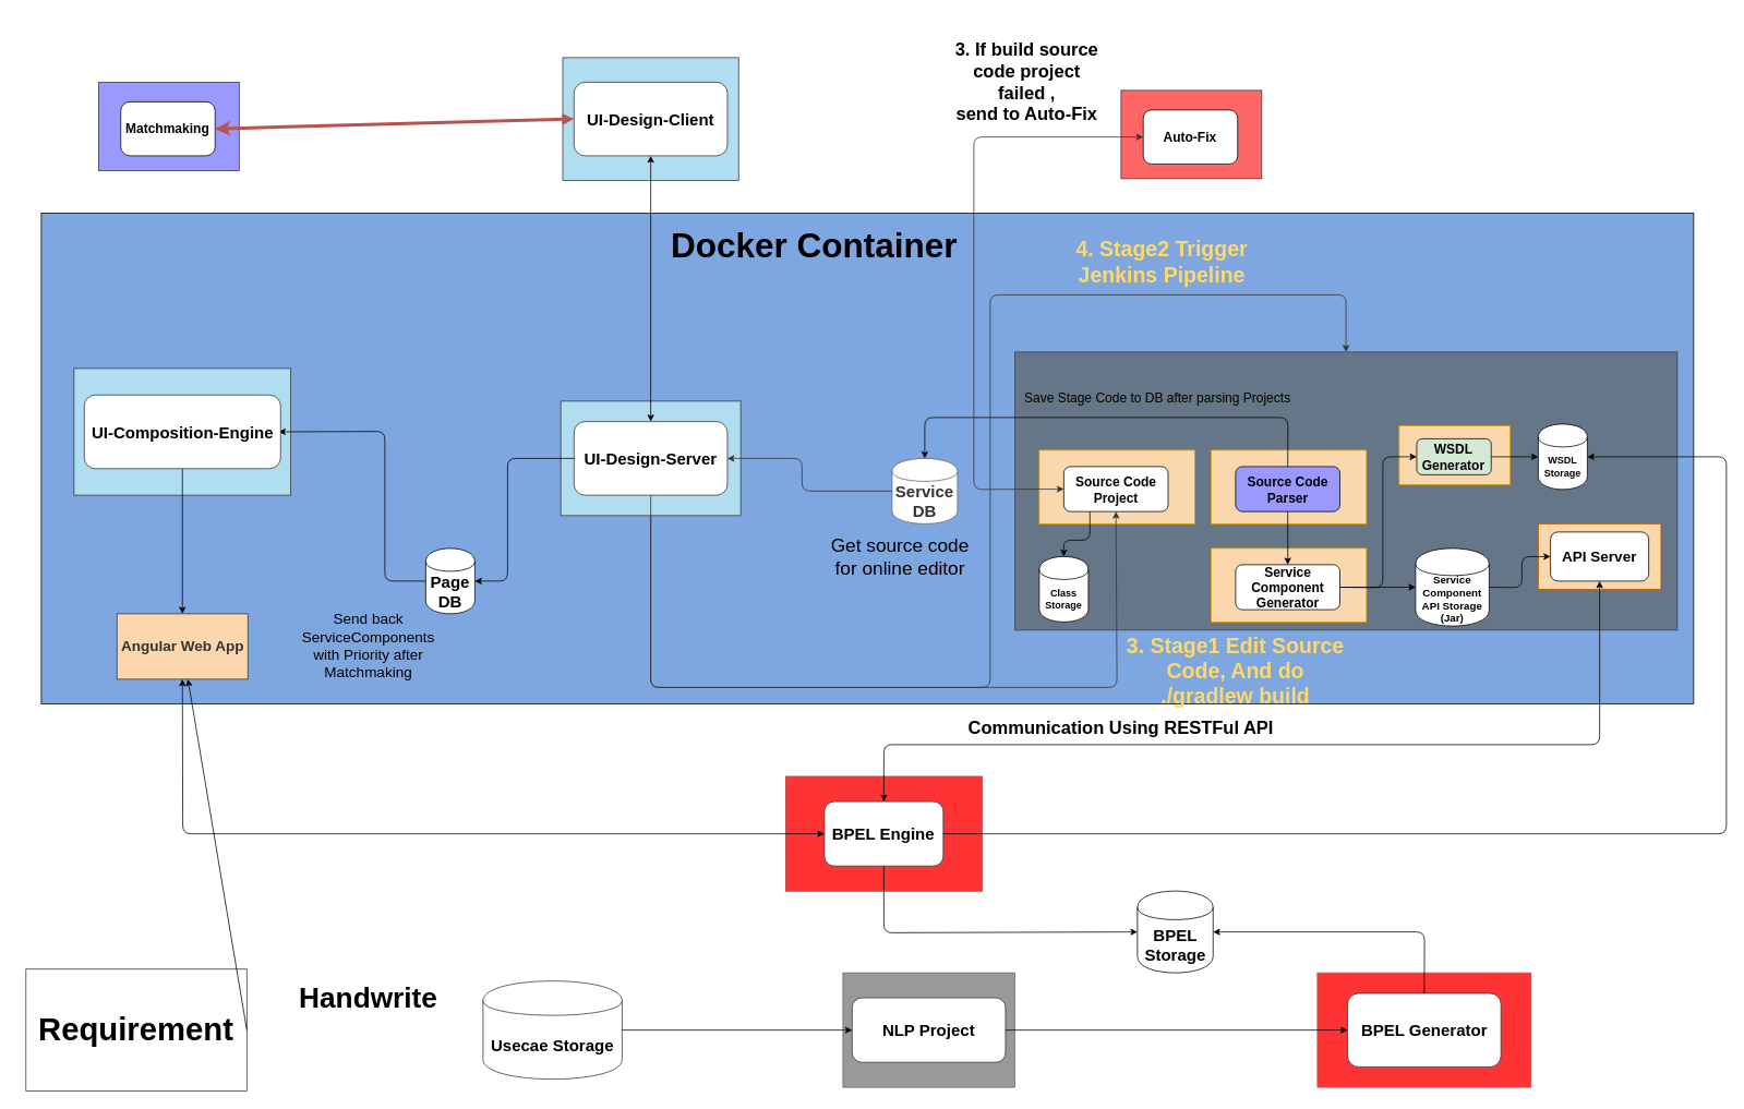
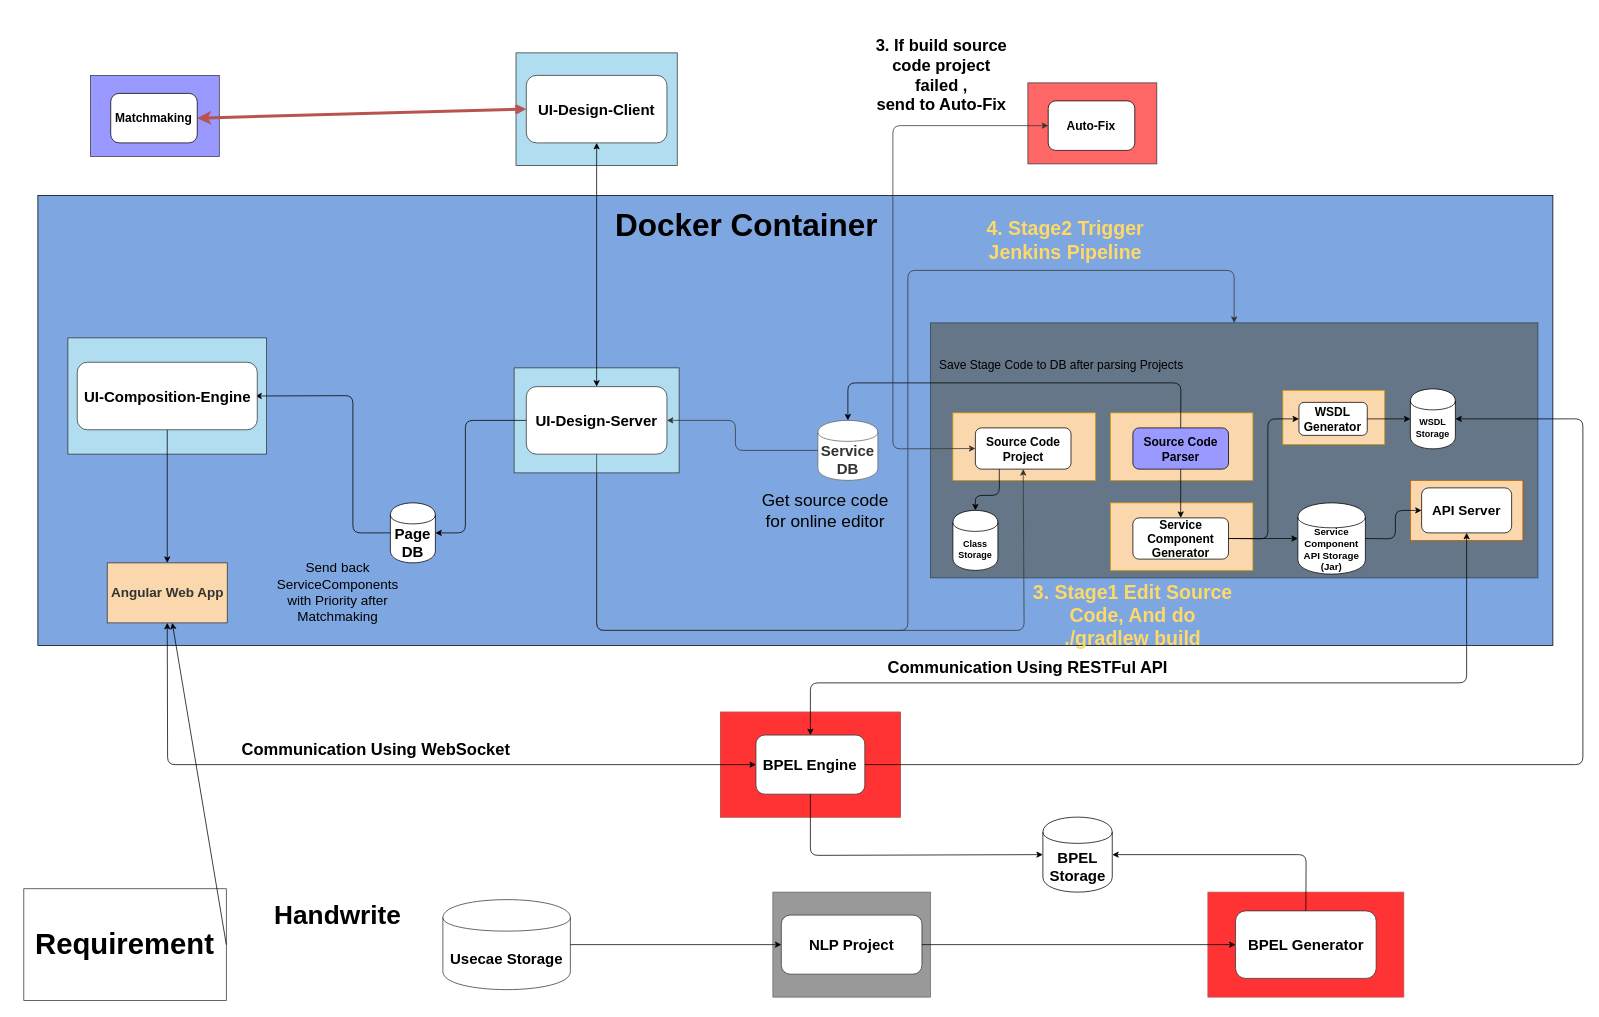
- <mxCell id="29" value="&lt;font size=&quot;1&quot;&gt;&lt;b style=&quot;font-size: 16px&quot;&gt;WSDL&lt;br&gt;Generator&lt;br&gt;&lt;/b&gt;&lt;/font&gt;" style="rounded=1;whiteSpace=wrap;html=1;fillColor=#d5e8d4;" parent="27" vertex="1"><mxGeometry x="21.429" y="16" width="91.071" height="44" as="geometry" /></mxCell>
+ <mxCell id="29" value="&lt;font size=&quot;1&quot;&gt;&lt;b style=&quot;font-size: 16px&quot;&gt;WSDL&lt;br&gt;Generator&lt;br&gt;&lt;/b&gt;&lt;/font&gt;" style="rounded=1;whiteSpace=wrap;html=1;fillColor=#FFFFFF;" parent="27" vertex="1"><mxGeometry x="21.429" y="16" width="91.071" height="44" as="geometry" /></mxCell>
+ <mxCell id="72" value="&lt;font style=&quot;font-size: 22px&quot;&gt;&lt;b&gt;Communication Using WebSocket&lt;/b&gt;&lt;/font&gt;" style="text;html=1;strokeColor=none;fillColor=none;align=center;verticalAlign=middle;whiteSpace=wrap;rounded=0;" parent="1" vertex="1"><mxGeometry x="301.25" y="990" width="400" height="20" as="geometry" /></mxCell>
